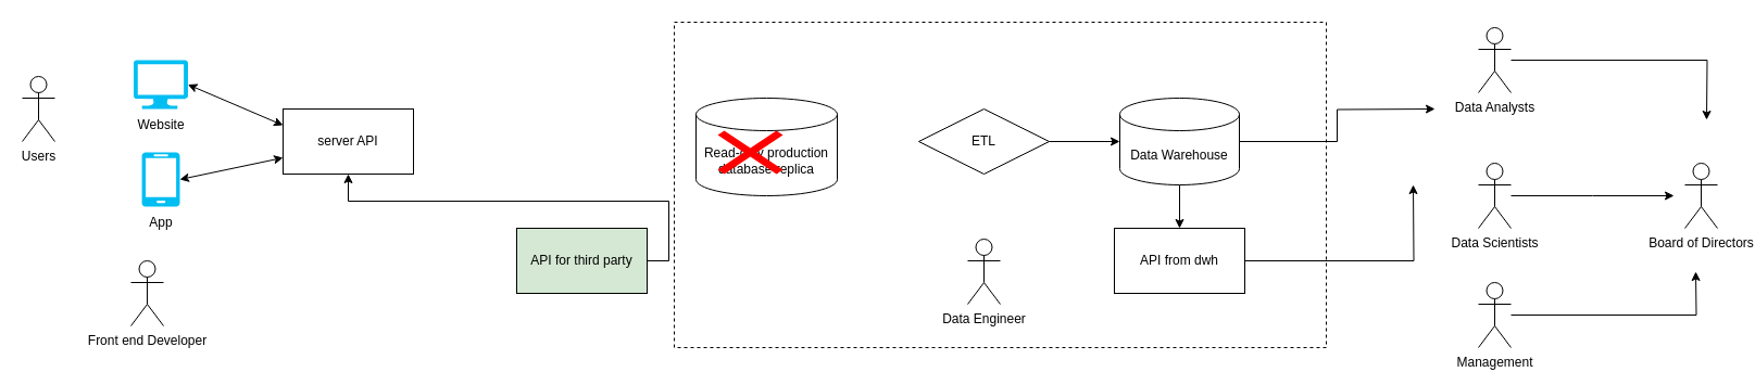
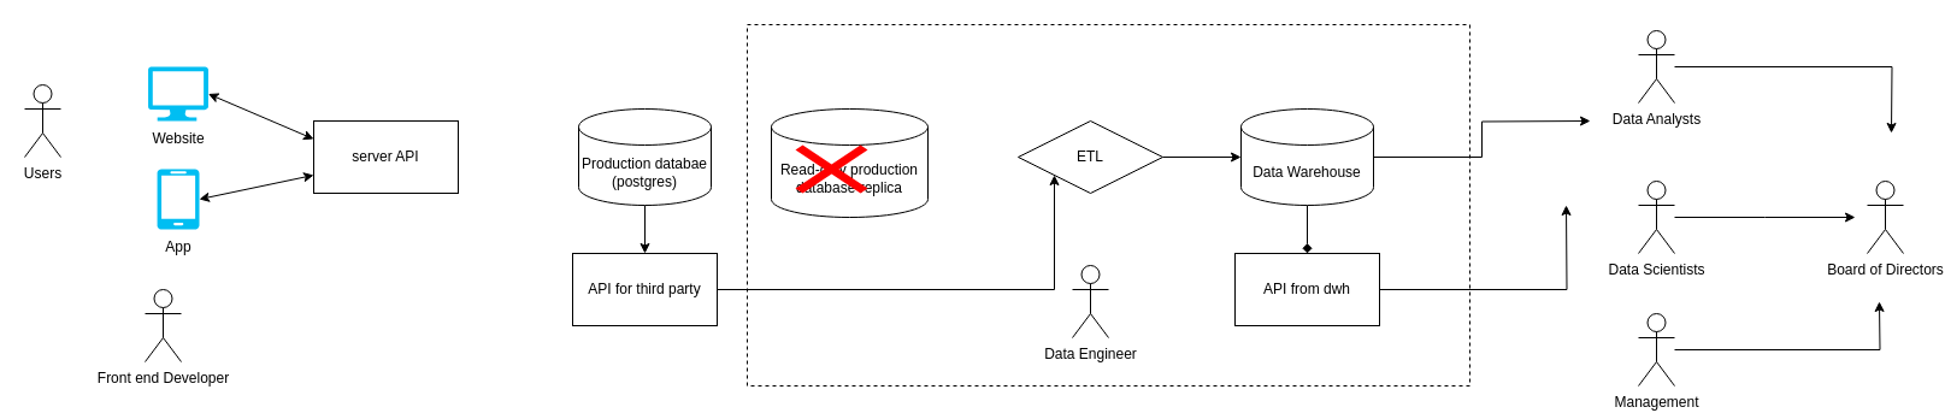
+ <mxCell id="5" value="Production databae (postgres)" style="shape=cylinder3;whiteSpace=wrap;html=1;boundedLbl=1;backgroundOutline=1;size=15;" vertex="1" parent="1"><mxGeometry x="480" y="90" width="110" height="80" as="geometry" /></mxCell>
- <mxCell id="17" style="edgeStyle=orthogonalEdgeStyle;rounded=0;orthogonalLoop=1;jettySize=auto;html=1;exitX=1;exitY=0.5;exitDx=0;exitDy=0;" edge="1" parent="1" source="18" target="3"><mxGeometry relative="1" as="geometry" /></mxCell>
+ <mxCell id="17" style="edgeStyle=orthogonalEdgeStyle;rounded=0;orthogonalLoop=1;jettySize=auto;html=1;exitX=1;exitY=0.5;exitDx=0;exitDy=0;entryX=0;entryY=1;entryDx=0;entryDy=0;" edge="1" parent="1" source="18" target="12"><mxGeometry relative="1" as="geometry" /></mxCell>
+ <mxCell id="4" value="" style="edgeStyle=orthogonalEdgeStyle;rounded=0;orthogonalLoop=1;jettySize=auto;html=1;" edge="1" parent="1" source="5" target="18"><mxGeometry relative="1" as="geometry" /></mxCell>
- <mxCell id="13" value="" style="edgeStyle=orthogonalEdgeStyle;rounded=0;orthogonalLoop=1;jettySize=auto;html=1;" edge="1" parent="1" source="15" target="22"><mxGeometry relative="1" as="geometry" /></mxCell>
+ <mxCell id="13" value="" style="edgeStyle=orthogonalEdgeStyle;rounded=0;orthogonalLoop=1;jettySize=auto;html=1;endArrow=diamond;" edge="1" parent="1" source="15" target="22"><mxGeometry relative="1" as="geometry" /></mxCell>
- <mxCell id="18" value="API for third party" style="whiteSpace=wrap;html=1;fillColor=#d5e8d4;" vertex="1" parent="1"><mxGeometry x="475" y="210" width="120" height="60" as="geometry" /></mxCell>
+ <mxCell id="18" value="API for third party" style="whiteSpace=wrap;html=1;" vertex="1" parent="1"><mxGeometry x="475" y="210" width="120" height="60" as="geometry" /></mxCell>
